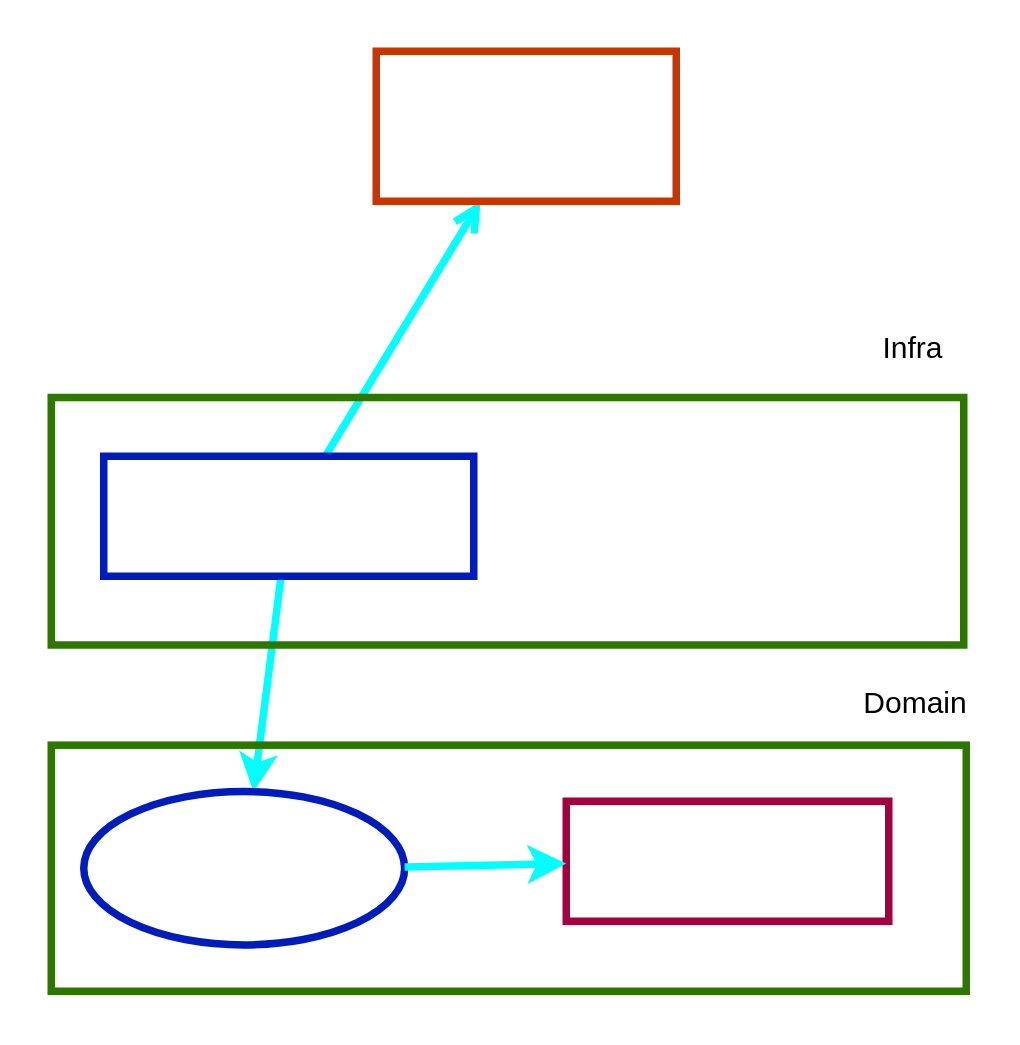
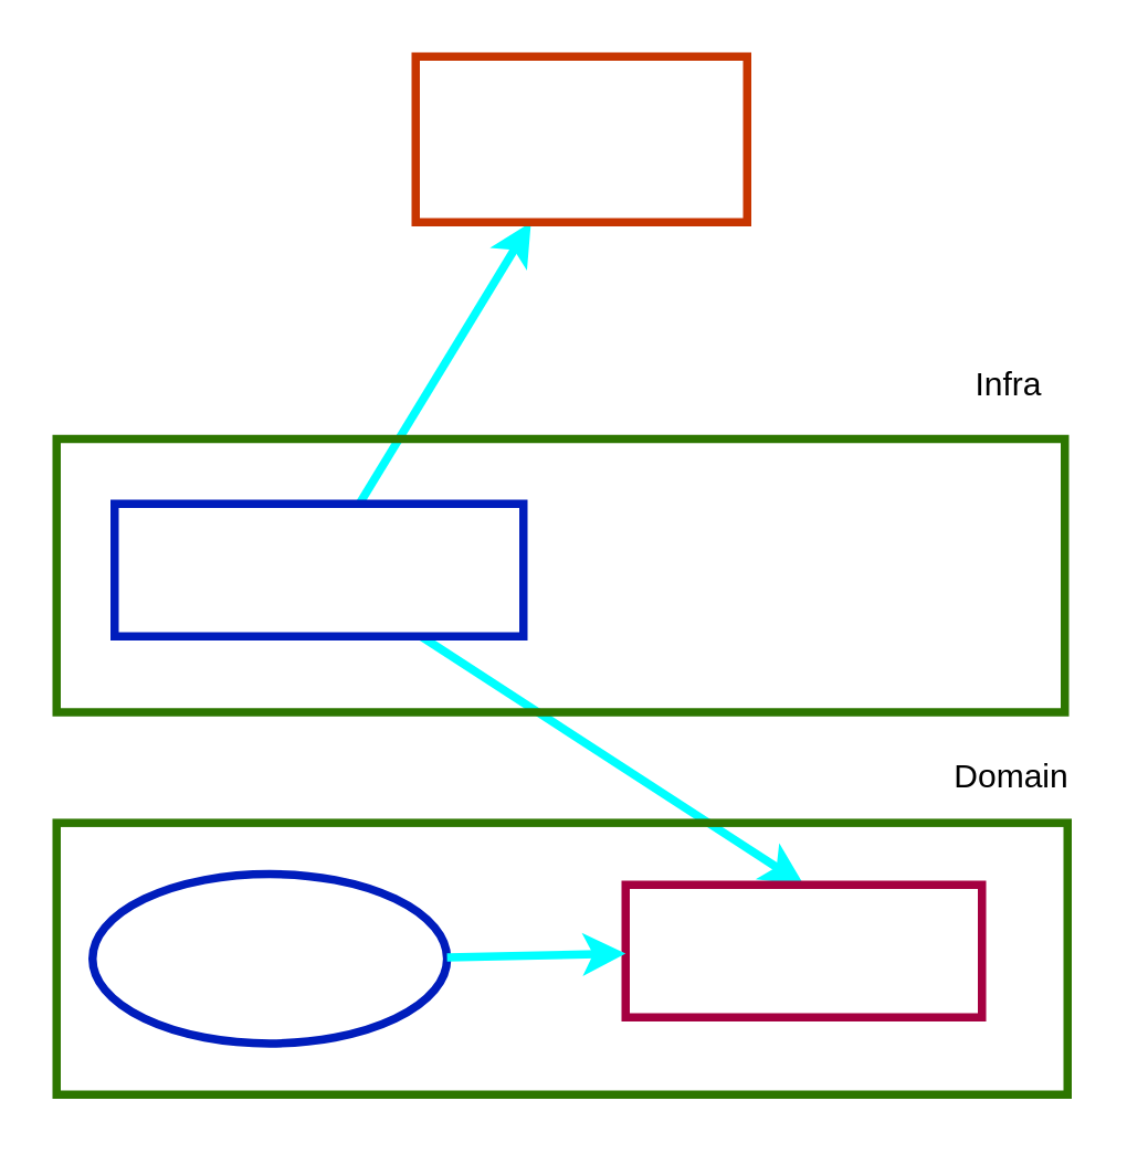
- <mxCell id="3" style="edgeStyle=none;html=1;strokeColor=#00FFFF;strokeWidth=3;endArrow=open;" edge="1" parent="1" source="4" target="14"><mxGeometry relative="1" as="geometry" /></mxCell>
+ <mxCell id="3" style="edgeStyle=none;html=1;strokeColor=#00FFFF;strokeWidth=3;" edge="1" parent="1" source="4" target="14"><mxGeometry relative="1" as="geometry" /></mxCell>
- <mxCell id="2" style="edgeStyle=none;html=1;strokeColor=#00FFFF;strokeWidth=3;" edge="1" parent="1" source="4" target="8"><mxGeometry relative="1" as="geometry" /></mxCell>
+ <mxCell id="2" style="edgeStyle=none;html=1;entryX=0.5;entryY=0;entryDx=0;entryDy=0;strokeColor=#00FFFF;strokeWidth=3;" edge="1" parent="1" source="4" target="12"><mxGeometry relative="1" as="geometry" /></mxCell>
